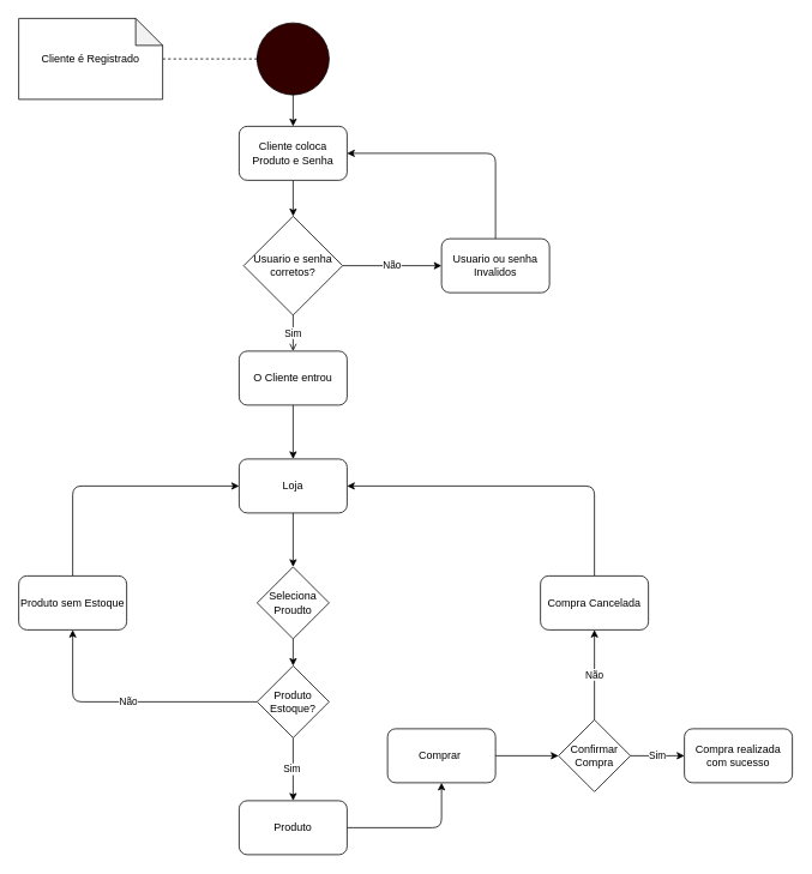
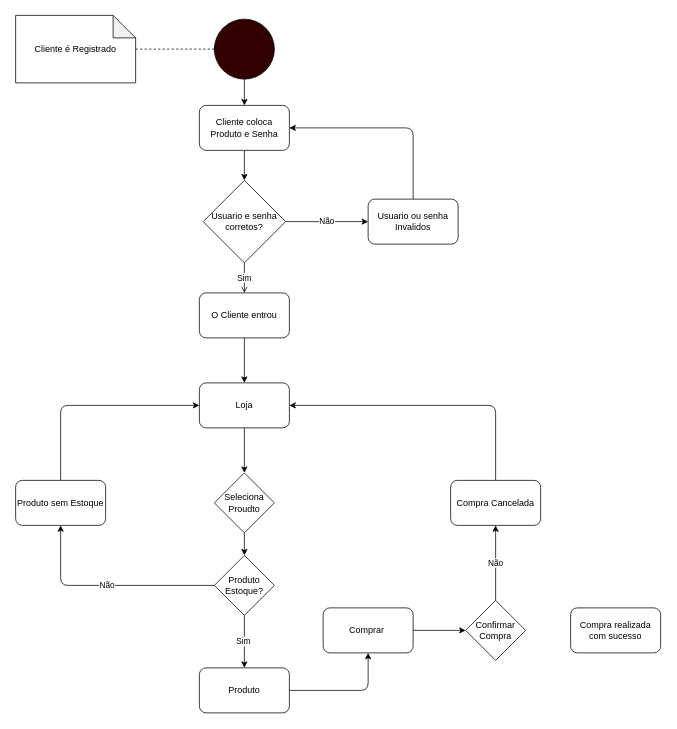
- <mxCell id="29" value="Sim" style="edgeStyle=none;html=1;entryX=0;entryY=0.5;entryDx=0;entryDy=0;" edge="1" parent="1" source="30" target="33"><mxGeometry relative="1" as="geometry" /></mxCell>
